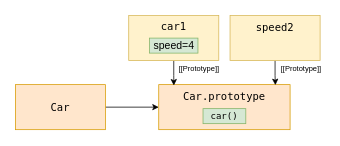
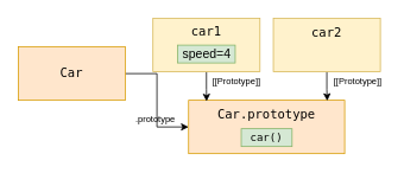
- <mxCell id="8" value="&lt;pre style=&quot;font-size: 14px&quot;&gt;speed2&lt;/pre&gt;&lt;div&gt;&lt;br&gt;&lt;/div&gt;&lt;div&gt;&lt;br&gt;&lt;/div&gt;" style="rounded=0;whiteSpace=wrap;html=1;fillColor=#fff2cc;strokeColor=#d6b656;" vertex="1" parent="1"><mxGeometry x="306" y="20" width="120" height="60" as="geometry" /></mxCell>
+ <mxCell id="8" value="&lt;pre style=&quot;font-size: 14px&quot;&gt;car2&lt;/pre&gt;&lt;div&gt;&lt;br&gt;&lt;/div&gt;&lt;div&gt;&lt;br&gt;&lt;/div&gt;" style="rounded=0;whiteSpace=wrap;html=1;fillColor=#fff2cc;strokeColor=#d6b656;" vertex="1" parent="1"><mxGeometry x="306" y="20" width="120" height="60" as="geometry" /></mxCell>
+ <mxCell id="13" value="&lt;font style=&quot;font-size: 10px&quot;&gt;.prototype&lt;br&gt;&lt;/font&gt;" style="text;html=1;strokeColor=none;fillColor=none;align=center;verticalAlign=middle;whiteSpace=wrap;rounded=0;fontSize=1;" vertex="1" parent="1"><mxGeometry x="144" y="118" width="60" height="30" as="geometry" /></mxCell>
- <mxCell id="3" value="&lt;pre style=&quot;font-size: 14px&quot;&gt;Car&lt;/pre&gt;" style="rounded=0;whiteSpace=wrap;html=1;fillColor=#ffe6cc;strokeColor=#d79b00;" vertex="1" parent="1"><mxGeometry x="20" y="112" width="120" height="60" as="geometry" /></mxCell>
+ <mxCell id="3" value="&lt;pre style=&quot;font-size: 14px&quot;&gt;Car&lt;/pre&gt;" style="rounded=0;whiteSpace=wrap;html=1;fillColor=#ffe6cc;strokeColor=#d79b00;" vertex="1" parent="1"><mxGeometry x="20" y="52" width="120" height="60" as="geometry" /></mxCell>
